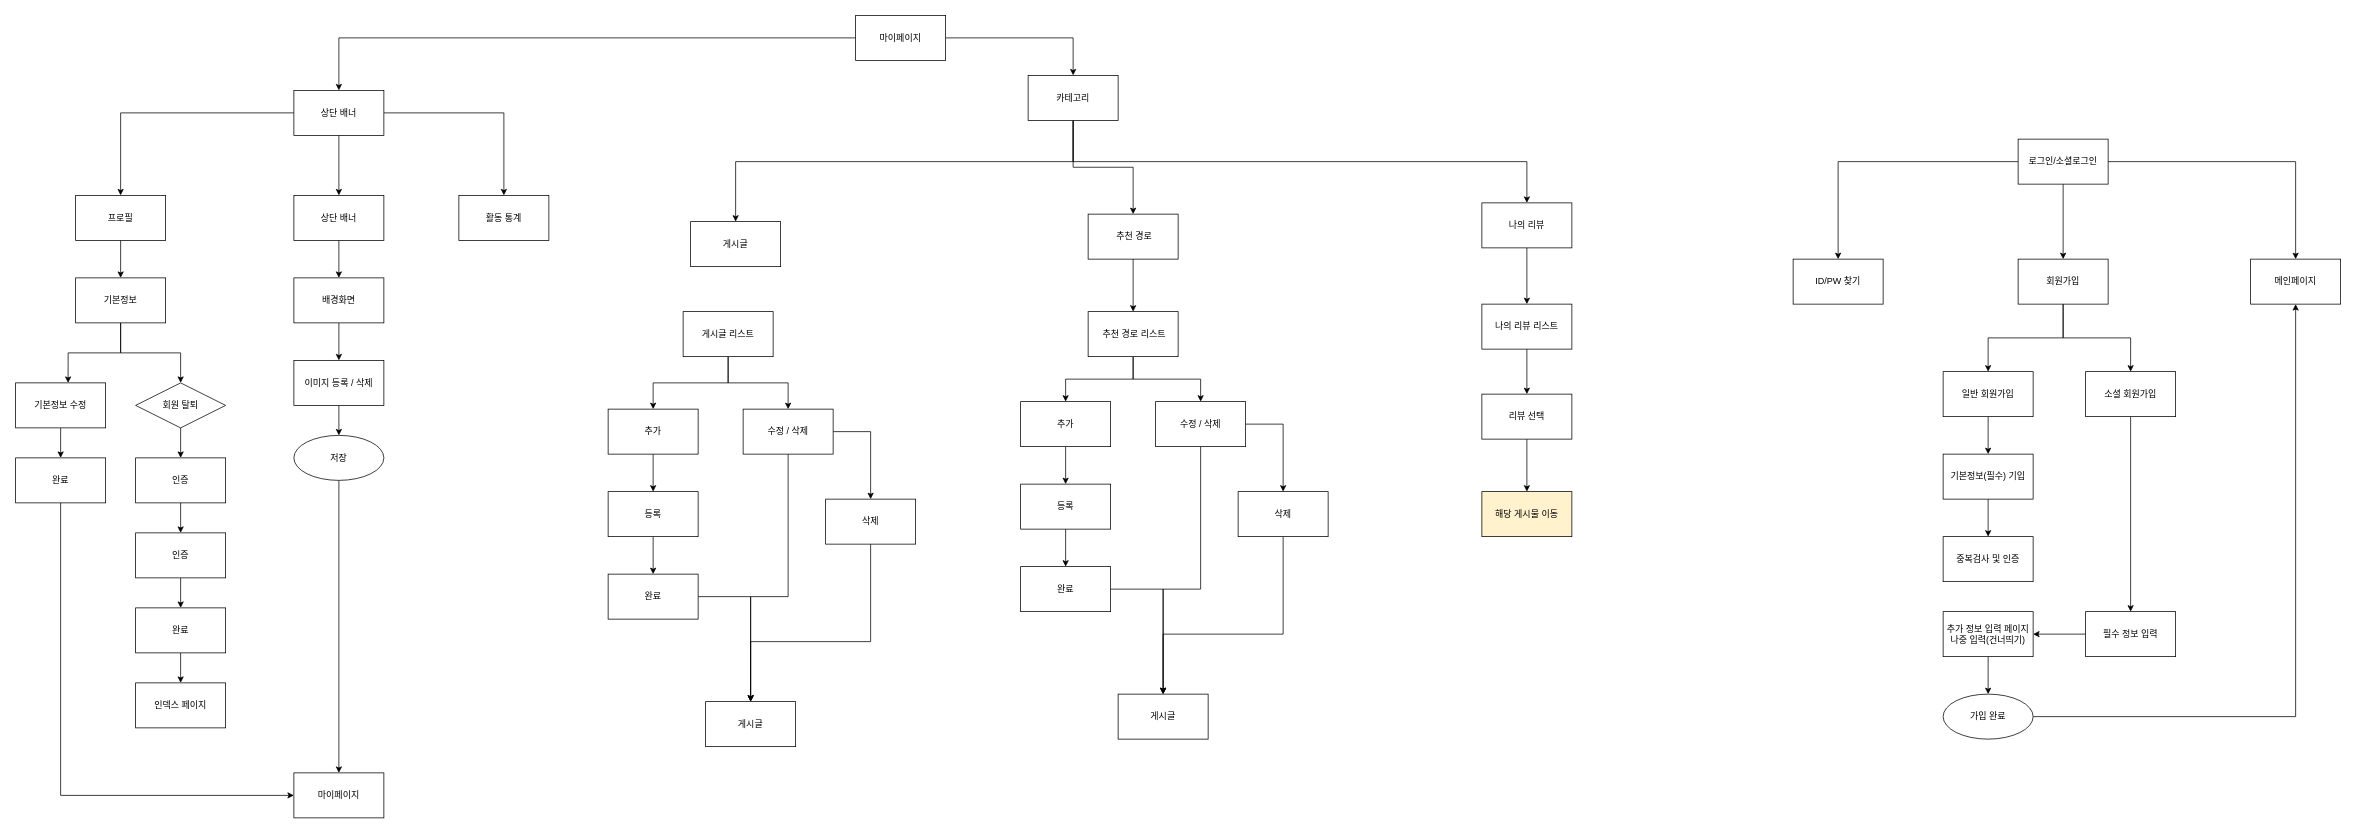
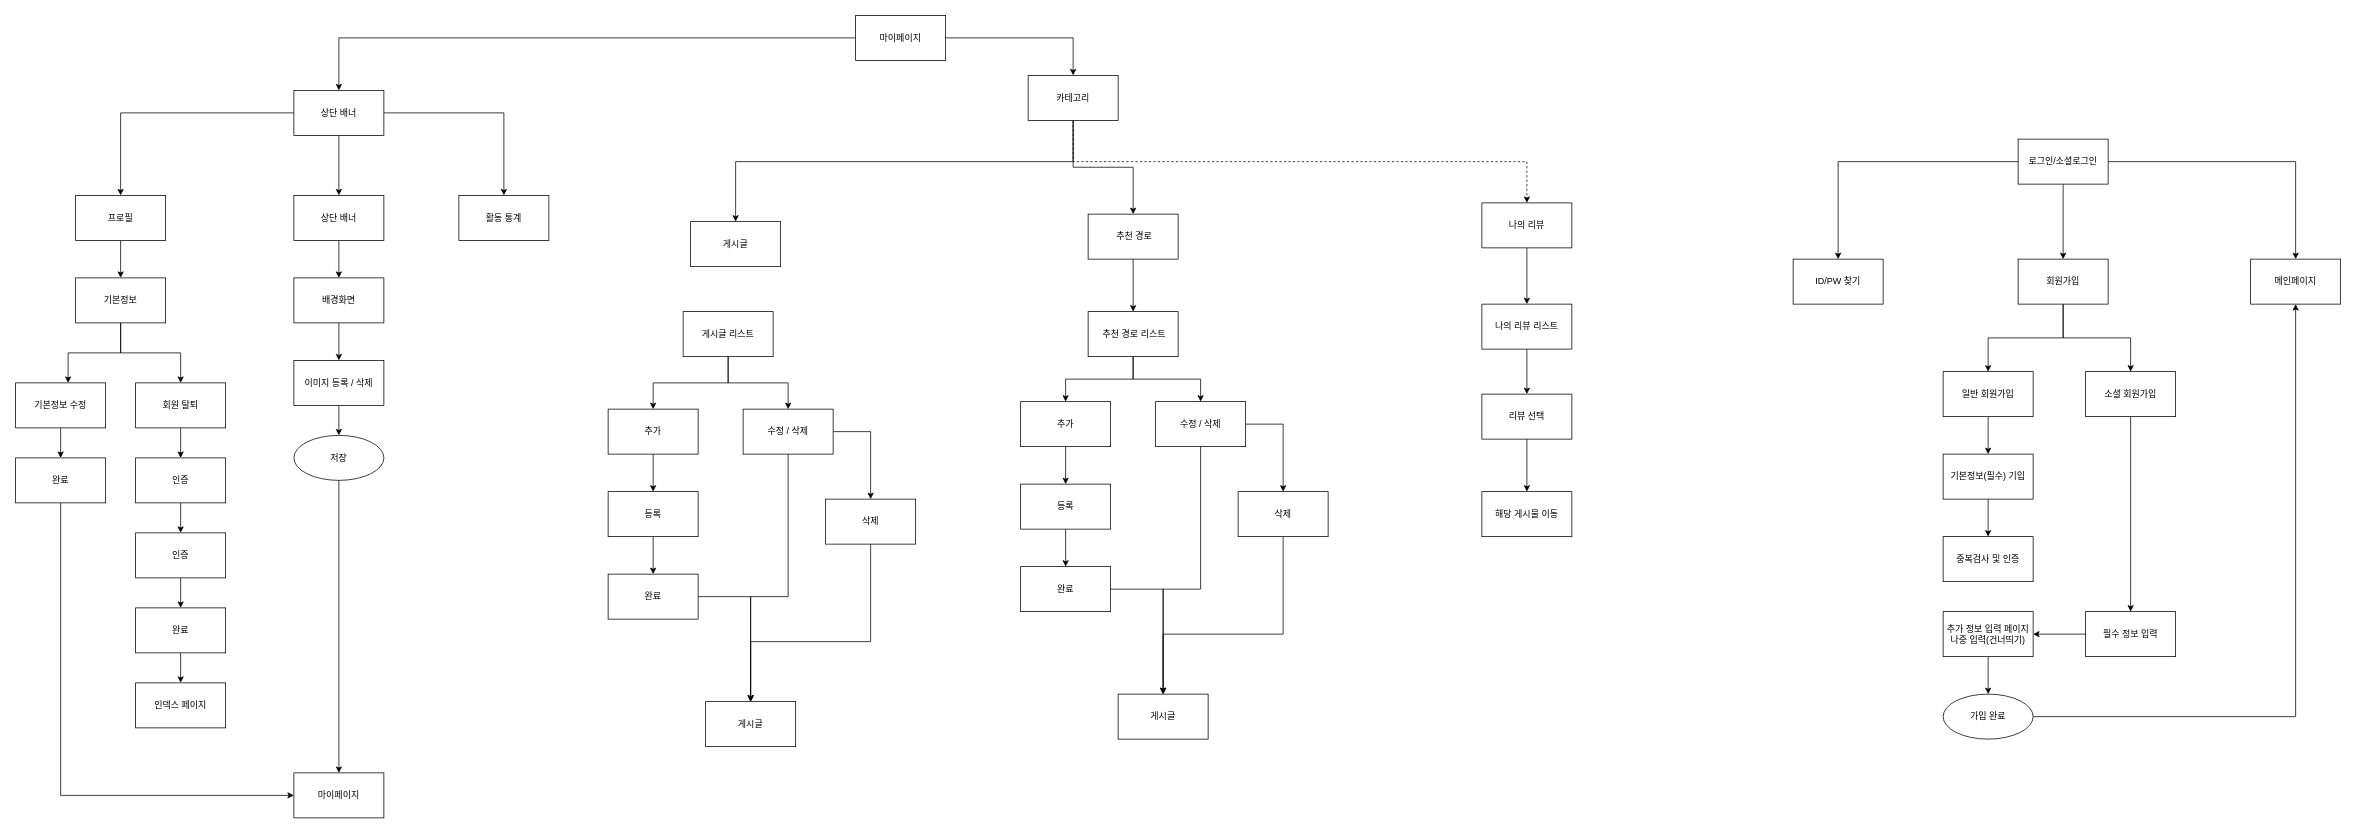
- <mxCell id="59" style="edgeStyle=orthogonalEdgeStyle;rounded=0;orthogonalLoop=1;jettySize=auto;html=1;entryX=0.5;entryY=0;entryDx=0;entryDy=0;" parent="1" source="62" target="66" edge="1"><mxGeometry relative="1" as="geometry"><Array as="points"><mxPoint x="1430" y="215" /><mxPoint x="2035" y="215" /></Array></mxGeometry></mxCell>
+ <mxCell id="59" style="edgeStyle=orthogonalEdgeStyle;rounded=0;orthogonalLoop=1;jettySize=auto;html=1;entryX=0.5;entryY=0;entryDx=0;entryDy=0;dashed=1;" parent="1" source="62" target="66" edge="1"><mxGeometry relative="1" as="geometry"><Array as="points"><mxPoint x="1430" y="215" /><mxPoint x="2035" y="215" /></Array></mxGeometry></mxCell>
- <mxCell id="36" value="회원 탈퇴" style="rhombus;whiteSpace=wrap;html=1;" parent="1" vertex="1"><mxGeometry x="180" y="510" width="120" height="60" as="geometry" /></mxCell>
+ <mxCell id="36" value="회원 탈퇴" style="rounded=0;whiteSpace=wrap;html=1;" parent="1" vertex="1"><mxGeometry x="180" y="510" width="120" height="60" as="geometry" /></mxCell>
- <mxCell id="102" value="해당 게시물 이동" style="rounded=0;whiteSpace=wrap;html=1;fillColor=#fff2cc;" parent="1" vertex="1"><mxGeometry x="1975" y="655" width="120" height="60" as="geometry" /></mxCell>
+ <mxCell id="102" value="해당 게시물 이동" style="rounded=0;whiteSpace=wrap;html=1;" parent="1" vertex="1"><mxGeometry x="1975" y="655" width="120" height="60" as="geometry" /></mxCell>
